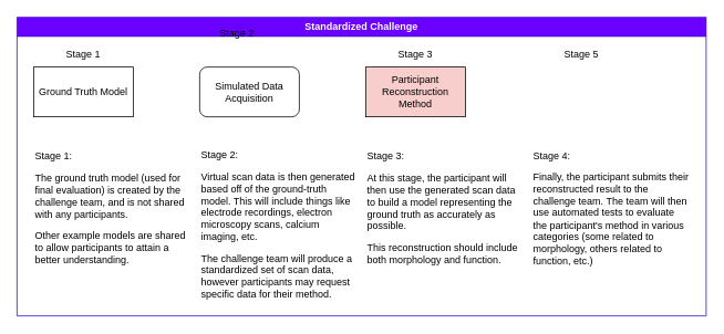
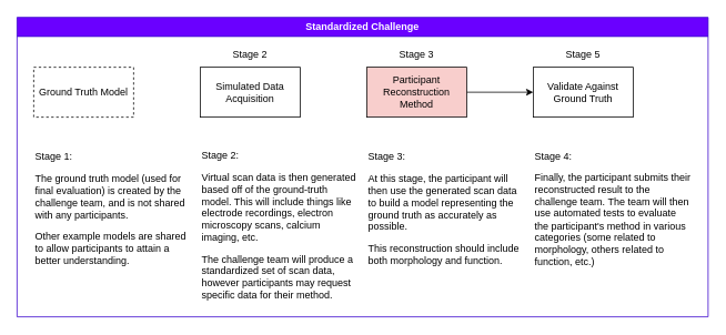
- <mxCell id="13" value="Stage 2" style="text;html=1;strokeColor=none;fillColor=none;align=center;verticalAlign=middle;whiteSpace=wrap;rounded=0;" vertex="1" parent="2"><mxGeometry x="235" y="5" width="60" height="30" as="geometry" /></mxCell>
+ <mxCell id="13" value="Stage 2" style="text;html=1;strokeColor=none;fillColor=none;align=center;verticalAlign=middle;whiteSpace=wrap;rounded=0;" vertex="1" parent="2"><mxGeometry x="250" y="30" width="60" height="30" as="geometry" /></mxCell>
- <mxCell id="12" value="Stage 1" style="text;html=1;strokeColor=none;fillColor=none;align=center;verticalAlign=middle;whiteSpace=wrap;rounded=0;" vertex="1" parent="2"><mxGeometry x="50" y="30" width="60" height="30" as="geometry" /></mxCell>
- <mxCell id="3" value="Ground Truth Model" style="rounded=0;whiteSpace=wrap;html=1;" vertex="1" parent="2"><mxGeometry x="20" y="60" width="120" height="60" as="geometry" /></mxCell>
+ <mxCell id="3" value="Ground Truth Model" style="rounded=0;whiteSpace=wrap;html=1;dashed=1;" vertex="1" parent="2"><mxGeometry x="20" y="60" width="120" height="60" as="geometry" /></mxCell>
- <mxCell id="4" value="Simulated Data Acquisition" style="whiteSpace=wrap;html=1;rounded=1;" vertex="1" parent="2"><mxGeometry x="220" y="60" width="120" height="60" as="geometry" /></mxCell>
+ <mxCell id="4" value="Simulated Data Acquisition" style="rounded=0;whiteSpace=wrap;html=1;" vertex="1" parent="2"><mxGeometry x="220" y="60" width="120" height="60" as="geometry" /></mxCell>
+ <mxCell id="5" style="edgeStyle=orthogonalEdgeStyle;rounded=0;orthogonalLoop=1;jettySize=auto;html=1;" edge="1" parent="2" source="6" target="7"><mxGeometry relative="1" as="geometry" /></mxCell>
+ <mxCell id="7" value="Validate Against Ground Truth" style="rounded=0;whiteSpace=wrap;html=1;" vertex="1" parent="2"><mxGeometry x="620" y="60" width="120" height="60" as="geometry" /></mxCell>
